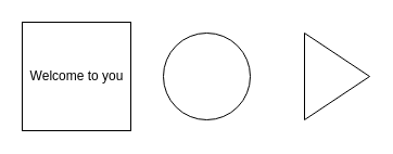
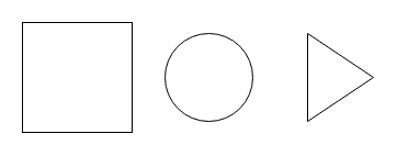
- <mxCell id="5" value="Welcome to you&lt;br&gt;" style="text;html=1;align=center;verticalAlign=middle;resizable=0;points=[];autosize=1;" vertex="1" parent="1"><mxGeometry x="20" y="60" width="100" height="20" as="geometry" /></mxCell>
